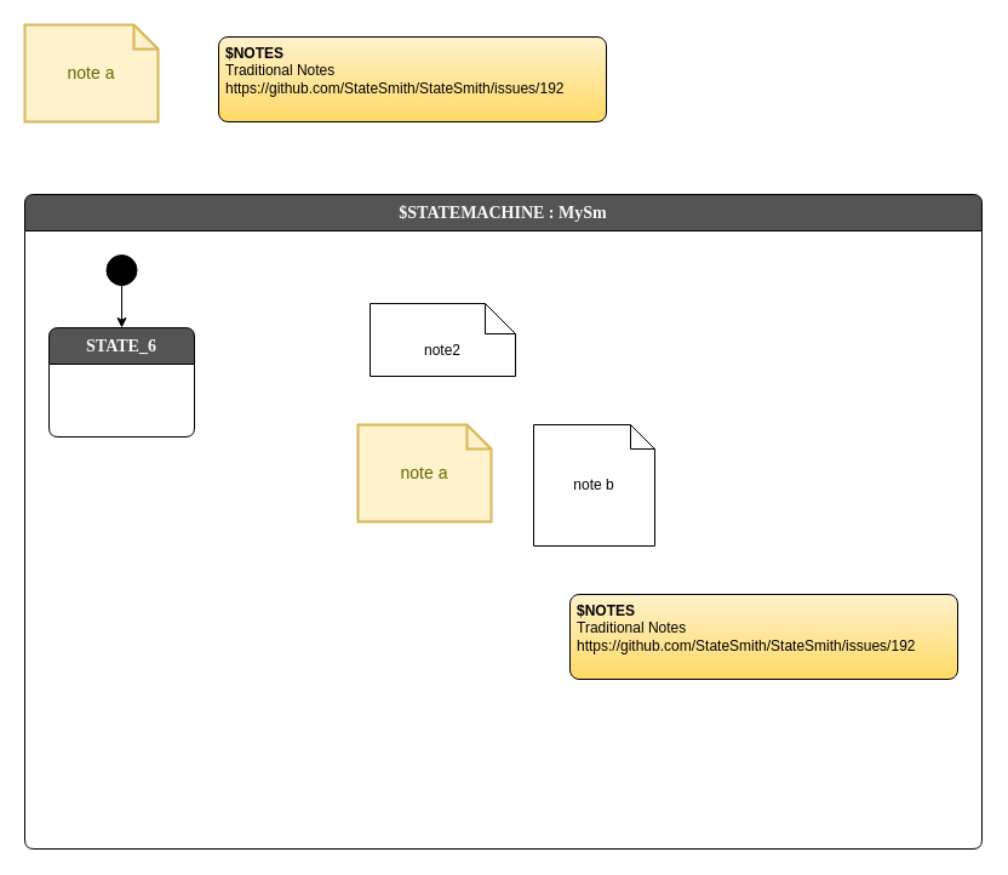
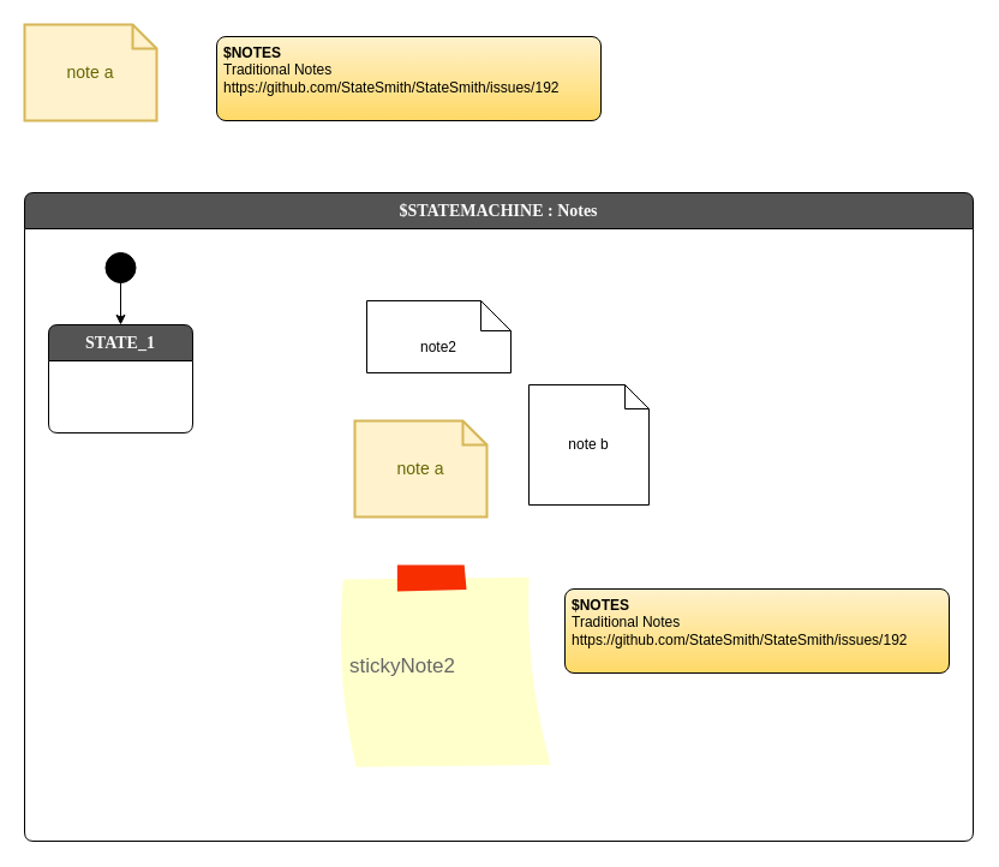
- <mxCell id="2" value="$STATEMACHINE : MySm" style="shape=swimlane;rotatable=0;align=center;verticalAlign=top;fontFamily=Lucida Console;startSize=30;fontSize=14;fontStyle=1;fontColor=#FAFAFA;fillColor=#545454;swimlaneFillColor=default;rounded=1;arcSize=15;absoluteArcSize=1;comic=0;" parent="1" vertex="1"><mxGeometry x="20" y="160" width="790" height="540" as="geometry" /></mxCell>
+ <mxCell id="2" value="$STATEMACHINE : Notes" style="shape=swimlane;rotatable=0;align=center;verticalAlign=top;fontFamily=Lucida Console;startSize=30;fontSize=14;fontStyle=1;fontColor=#FAFAFA;fillColor=#545454;swimlaneFillColor=default;rounded=1;arcSize=15;absoluteArcSize=1;comic=0;" parent="1" vertex="1"><mxGeometry x="20" y="160" width="790" height="540" as="geometry" /></mxCell>
- <mxCell id="5" value="STATE_6" style="shape=swimlane;rotatable=0;align=center;verticalAlign=top;fontFamily=Lucida Console;startSize=30;fontSize=14;fontStyle=1;fontColor=#FAFAFA;fillColor=#545454;swimlaneFillColor=default;rounded=1;arcSize=15;absoluteArcSize=1;comic=0;" parent="2" vertex="1"><mxGeometry x="20" y="110" width="120" height="90" as="geometry" /></mxCell>
+ <mxCell id="5" value="STATE_1" style="shape=swimlane;rotatable=0;align=center;verticalAlign=top;fontFamily=Lucida Console;startSize=30;fontSize=14;fontStyle=1;fontColor=#FAFAFA;fillColor=#545454;swimlaneFillColor=default;rounded=1;arcSize=15;absoluteArcSize=1;comic=0;" parent="2" vertex="1"><mxGeometry x="20" y="110" width="120" height="90" as="geometry" /></mxCell>
- <mxCell id="8" value="note b" style="shape=note;size=20;whiteSpace=wrap;html=1;" parent="2" vertex="1"><mxGeometry x="420" y="190" width="100" height="100" as="geometry" /></mxCell>
+ <mxCell id="8" value="note b" style="shape=note;size=20;whiteSpace=wrap;html=1;" parent="2" vertex="1"><mxGeometry x="420" y="160" width="100" height="100" as="geometry" /></mxCell>
+ <mxCell id="9" value="stickyNote2" style="strokeWidth=1;shadow=0;dashed=0;align=left;html=1;shape=mxgraph.mockup.text.stickyNote2;fontColor=#666666;mainText=;fontSize=17;whiteSpace=wrap;fillColor=#ffffcc;strokeColor=#F62E00;spacingLeft=9;" parent="2" vertex="1"><mxGeometry x="260" y="310" width="180" height="170" as="geometry" /></mxCell>
